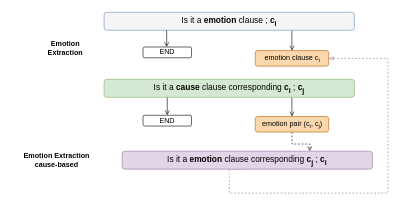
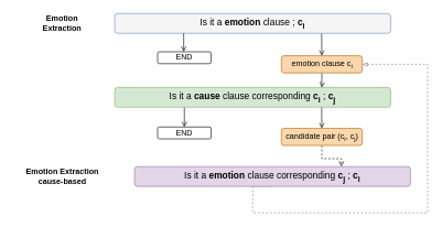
- <mxCell id="16" value="&lt;b&gt;Emotion&lt;br&gt;Extraction&lt;/b&gt;" style="text;html=1;strokeColor=none;fillColor=none;align=center;verticalAlign=middle;whiteSpace=wrap;rounded=0;" vertex="1" parent="1"><mxGeometry x="35" y="70" width="147" height="20" as="geometry" /></mxCell>
+ <mxCell id="16" value="&lt;b&gt;Emotion&lt;br&gt;Extraction&lt;/b&gt;" style="text;html=1;strokeColor=none;fillColor=none;align=center;verticalAlign=middle;whiteSpace=wrap;rounded=0;" vertex="1" parent="1"><mxGeometry x="20" y="25" width="147" height="20" as="geometry" /></mxCell>
+ <mxCell id="9" style="edgeStyle=orthogonalEdgeStyle;rounded=0;orthogonalLoop=1;jettySize=auto;html=1;entryX=0.75;entryY=0;entryDx=0;entryDy=0;endArrow=open;endFill=0;" edge="1" parent="1" source="10" target="8"><mxGeometry relative="1" as="geometry"><mxPoint x="392" y="109" as="targetPoint" /></mxGeometry></mxCell>
- <mxCell id="13" value="emotion pair (c&lt;sub&gt;i&lt;/sub&gt;, c&lt;sub&gt;j&lt;/sub&gt;)" style="rounded=1;whiteSpace=wrap;html=1;fillColor=#fad7ac;strokeColor=#b46504;" vertex="1" parent="1"><mxGeometry x="425.5" y="194" width="122.5" height="26" as="geometry" /></mxCell>
+ <mxCell id="13" value="candidate pair (c&lt;sub&gt;i&lt;/sub&gt;, c&lt;sub&gt;j&lt;/sub&gt;)" style="rounded=1;whiteSpace=wrap;html=1;fillColor=#fad7ac;strokeColor=#b46504;" vertex="1" parent="1"><mxGeometry x="425.5" y="194" width="122.5" height="26" as="geometry" /></mxCell>
